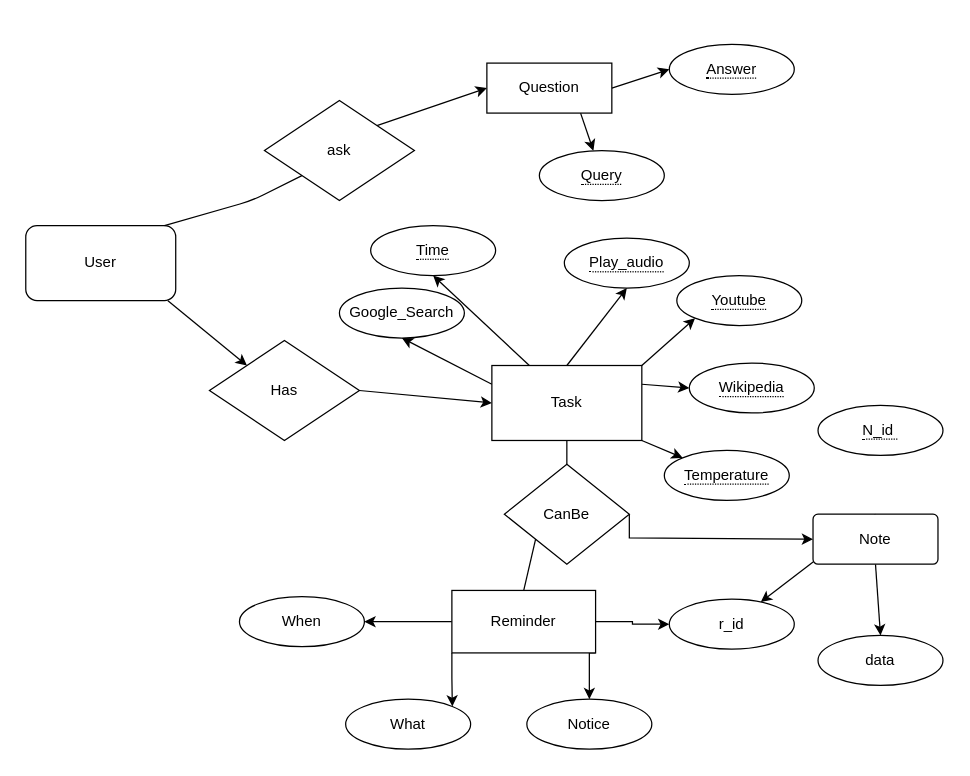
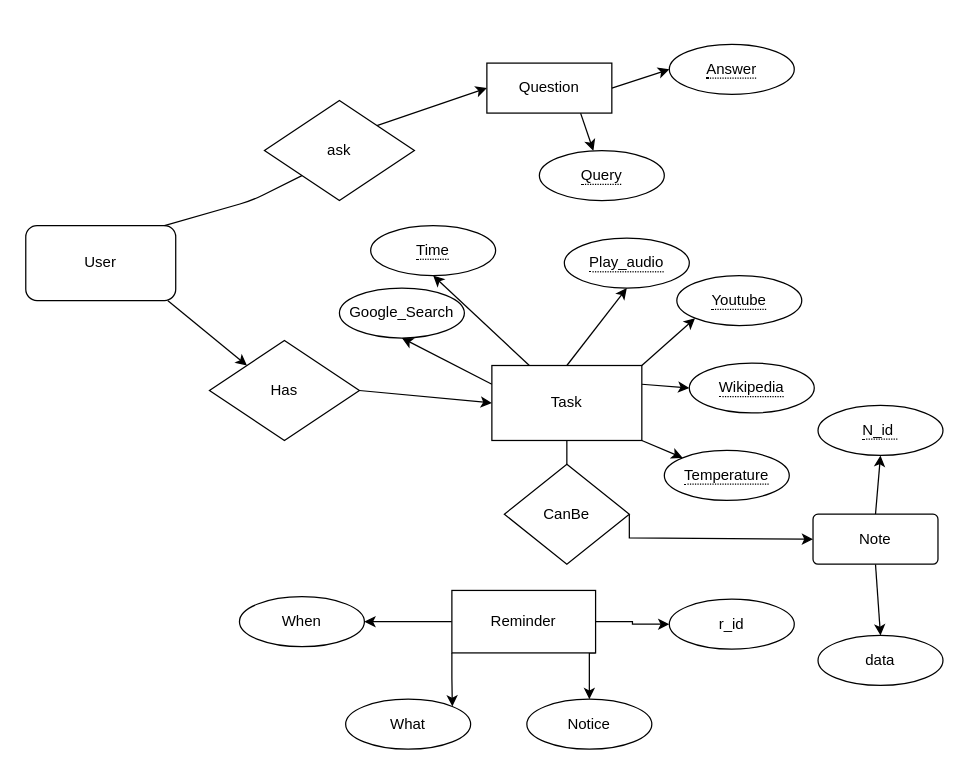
- <mxCell id="24" value="" style="endArrow=none;html=1;entryX=0;entryY=1;entryDx=0;entryDy=0;exitX=0.5;exitY=0;exitDx=0;exitDy=0;" parent="1" source="23" target="17" edge="1"><mxGeometry width="50" height="50" relative="1" as="geometry"><mxPoint x="481" y="480" as="sourcePoint" /><mxPoint x="341" y="540" as="targetPoint" /></mxGeometry></mxCell>
- <mxCell id="30" style="edgeStyle=none;rounded=0;orthogonalLoop=1;jettySize=auto;html=1;exitX=0.5;exitY=0;exitDx=0;exitDy=0;" parent="1" source="31" target="25" edge="1"><mxGeometry relative="1" as="geometry" /></mxCell>
+ <mxCell id="30" style="edgeStyle=none;rounded=0;orthogonalLoop=1;jettySize=auto;html=1;exitX=0.5;exitY=0;exitDx=0;exitDy=0;entryX=0.5;entryY=1;entryDx=0;entryDy=0;" parent="1" source="31" target="32" edge="1"><mxGeometry relative="1" as="geometry" /></mxCell>
